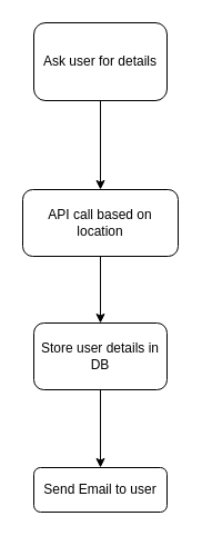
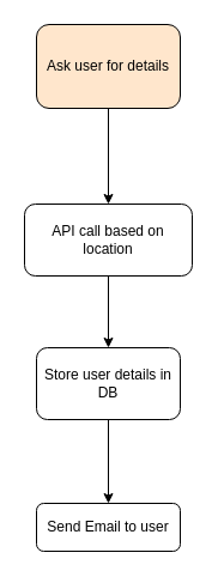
- <mxCell id="3" value="Ask user for details" style="rounded=1;whiteSpace=wrap;html=1;" vertex="1" parent="1"><mxGeometry x="30" y="20" width="120" height="70" as="geometry" /></mxCell>
+ <mxCell id="3" value="Ask user for details" style="rounded=1;whiteSpace=wrap;html=1;fillColor=#ffe6cc;" vertex="1" parent="1"><mxGeometry x="30" y="20" width="120" height="70" as="geometry" /></mxCell>
